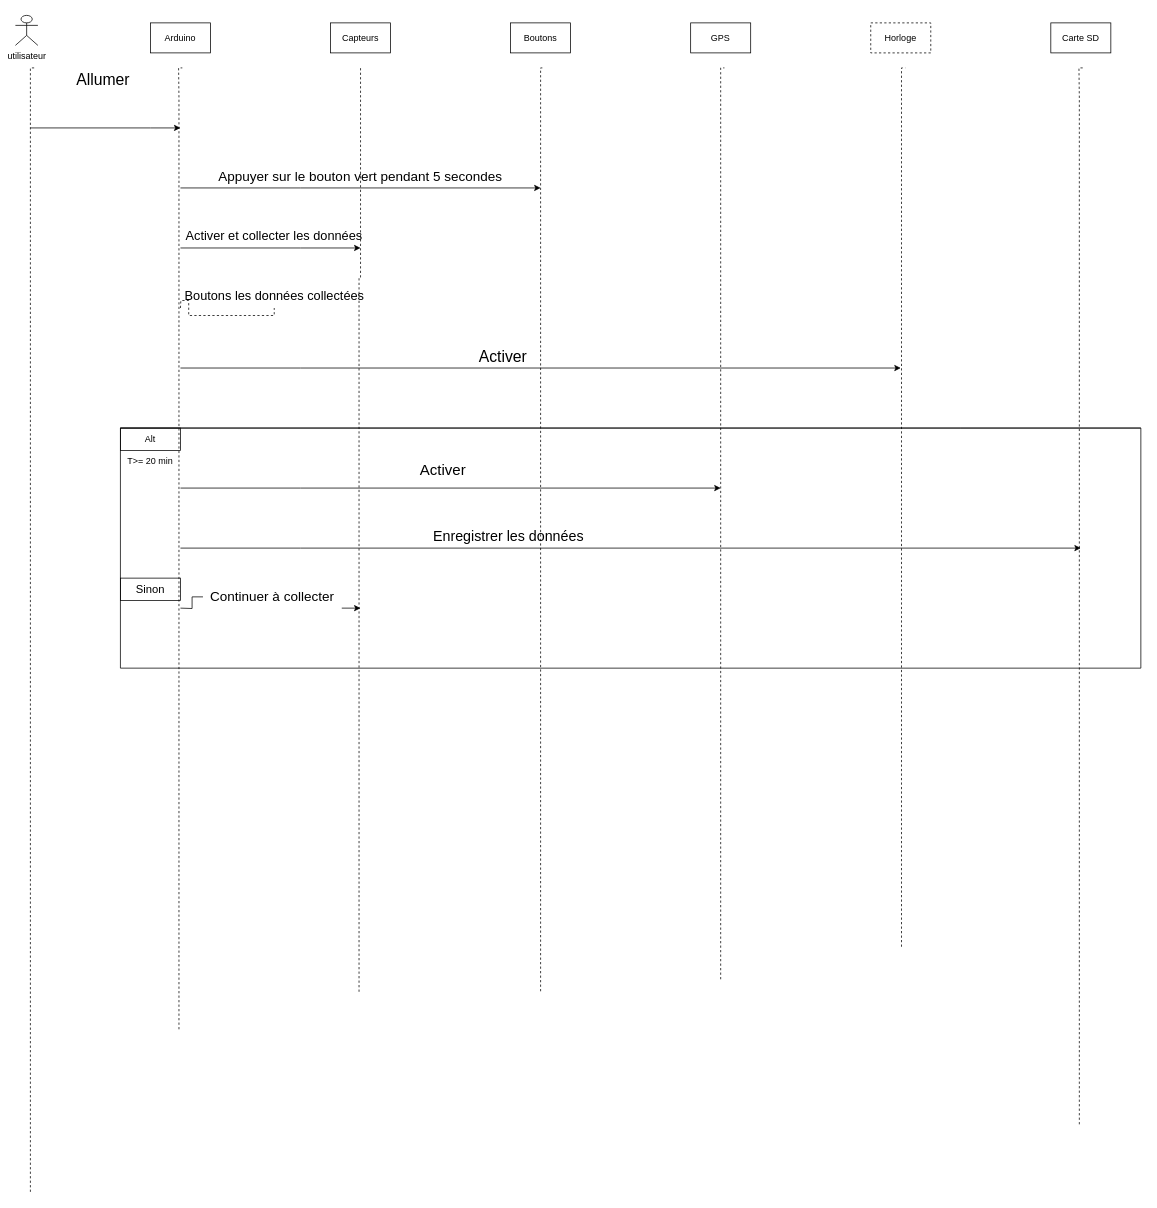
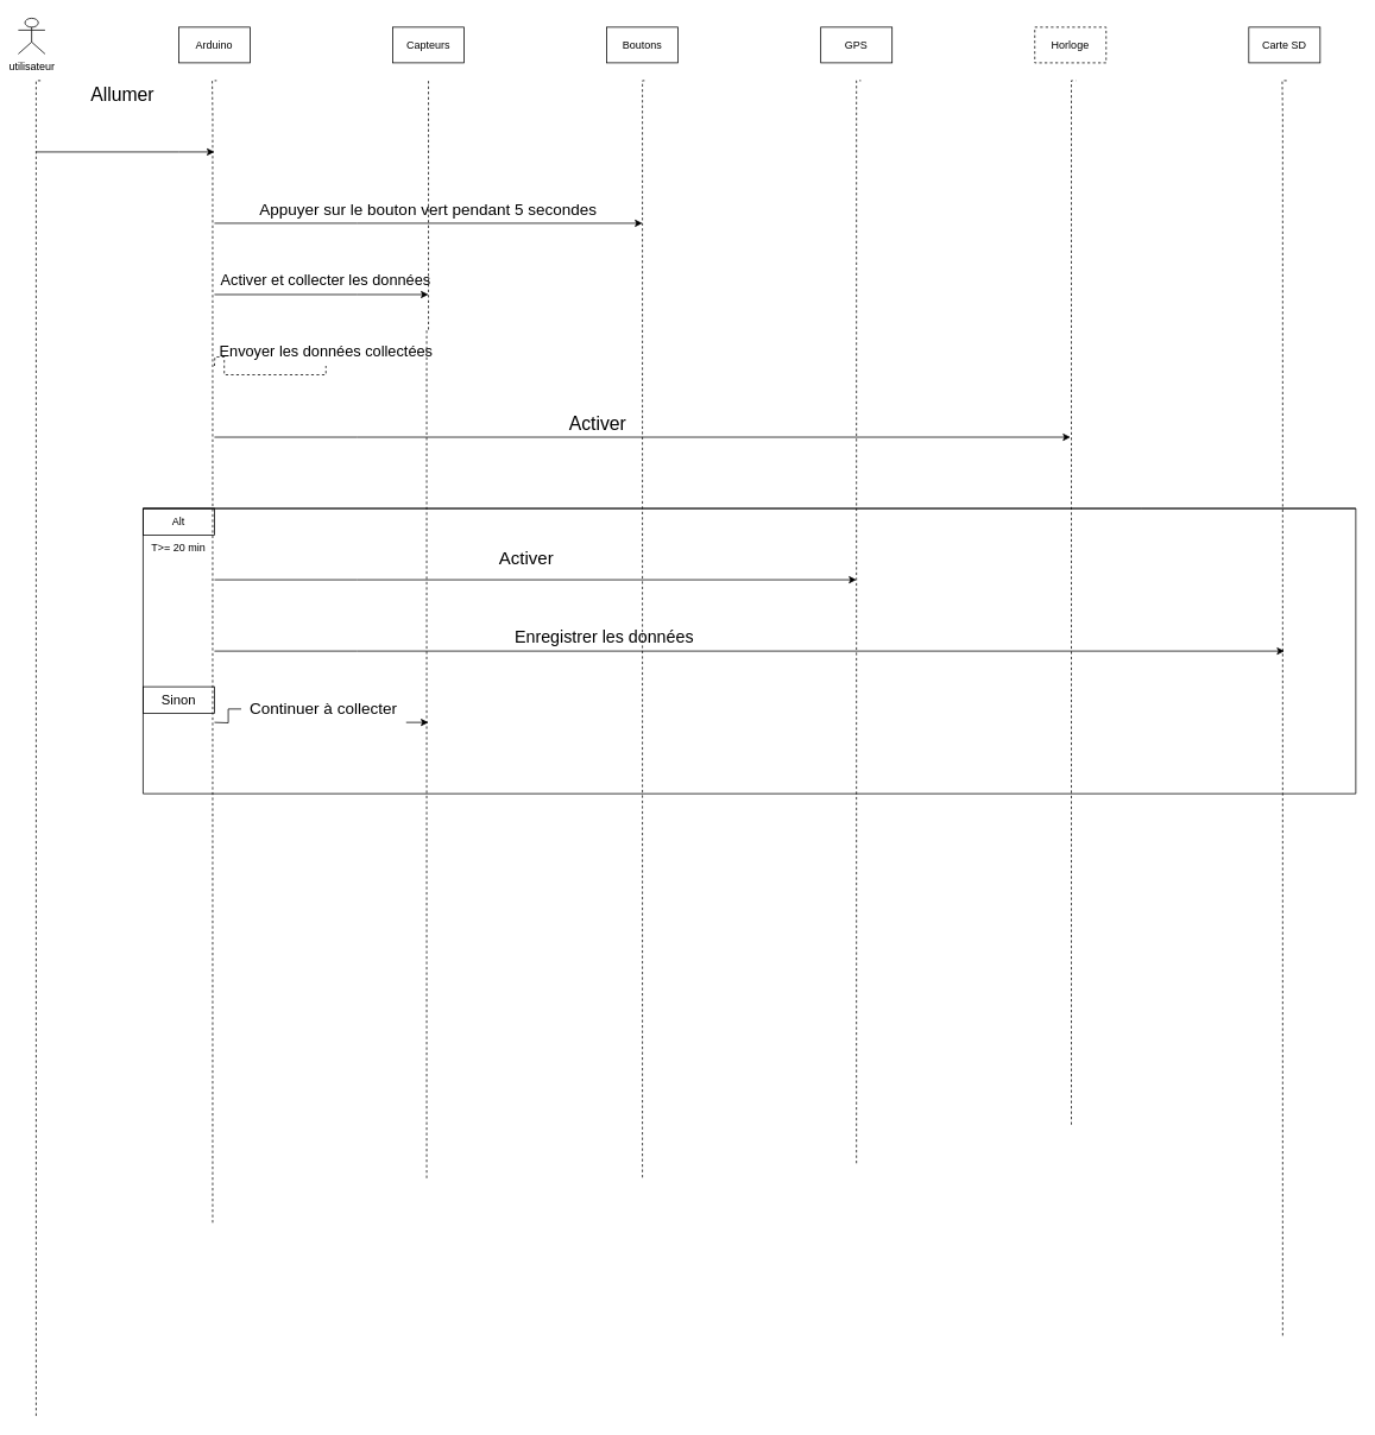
- <mxCell id="35" value="Boutons les données collectées" style="text;html=1;strokeColor=none;fillColor=none;align=center;verticalAlign=middle;whiteSpace=wrap;rounded=0;fontSize=17;" parent="1" vertex="1"><mxGeometry x="237.5" y="380" width="255" height="30" as="geometry" /></mxCell>
+ <mxCell id="35" value="Envoyer les données collectées" style="text;html=1;strokeColor=none;fillColor=none;align=center;verticalAlign=middle;whiteSpace=wrap;rounded=0;fontSize=17;" parent="1" vertex="1"><mxGeometry x="237.5" y="380" width="255" height="30" as="geometry" /></mxCell>
